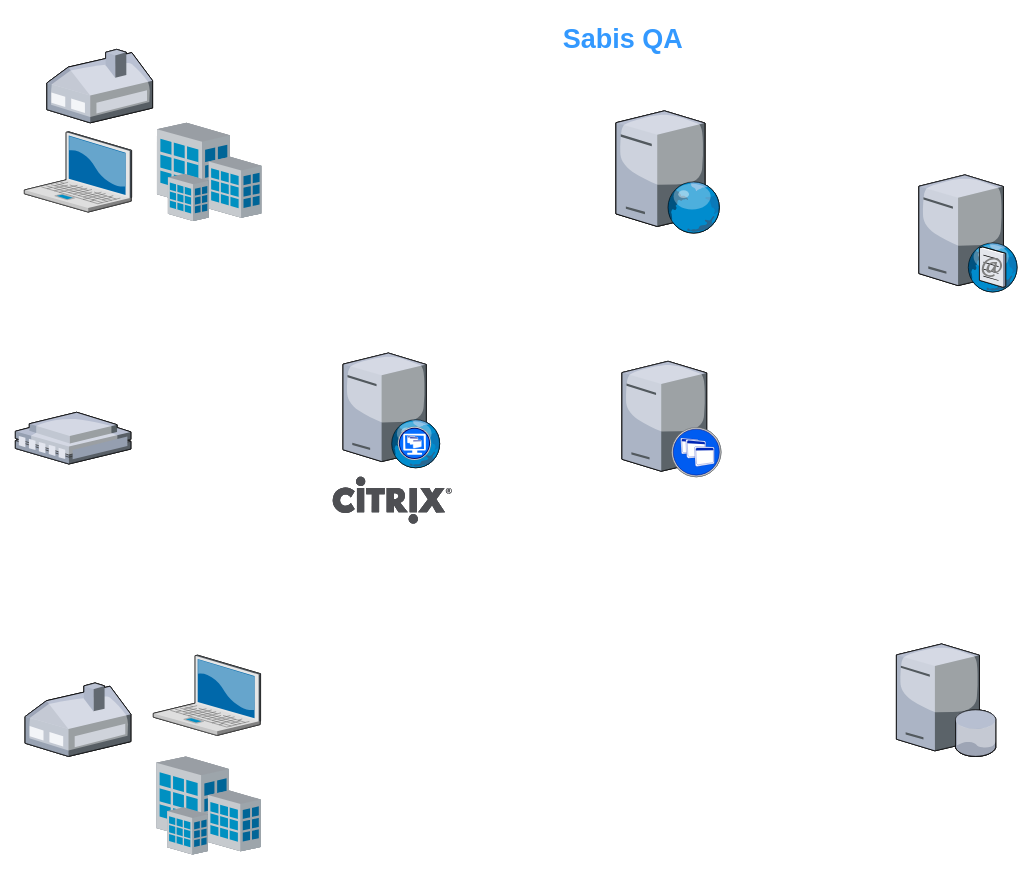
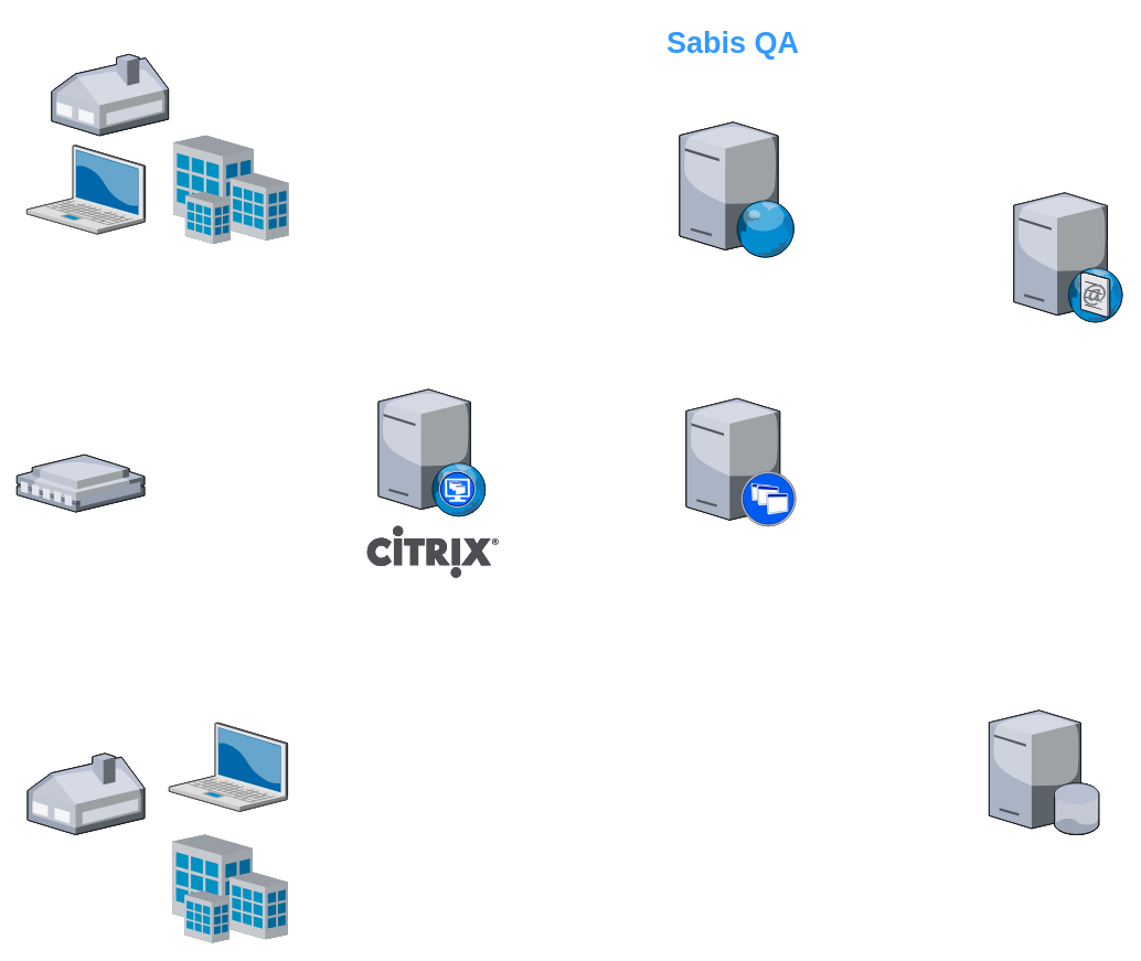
- <mxCell id="2" value="&lt;h2&gt;Sabis QA&lt;/h2&gt;" style="text;strokeColor=none;fillColor=none;html=1;fontSize=24;fontStyle=1;verticalAlign=middle;align=center;fontColor=#3399FF;" vertex="1" parent="1"><mxGeometry x="700" y="20" width="260" height="40" as="geometry" /></mxCell>
+ <mxCell id="2" value="&lt;h2&gt;Sabis QA&lt;/h2&gt;" style="text;strokeColor=none;fillColor=none;html=1;fontSize=24;fontStyle=1;verticalAlign=middle;align=center;fontColor=#3399FF;" vertex="1" parent="1"><mxGeometry x="755" y="20" width="260" height="40" as="geometry" /></mxCell>
